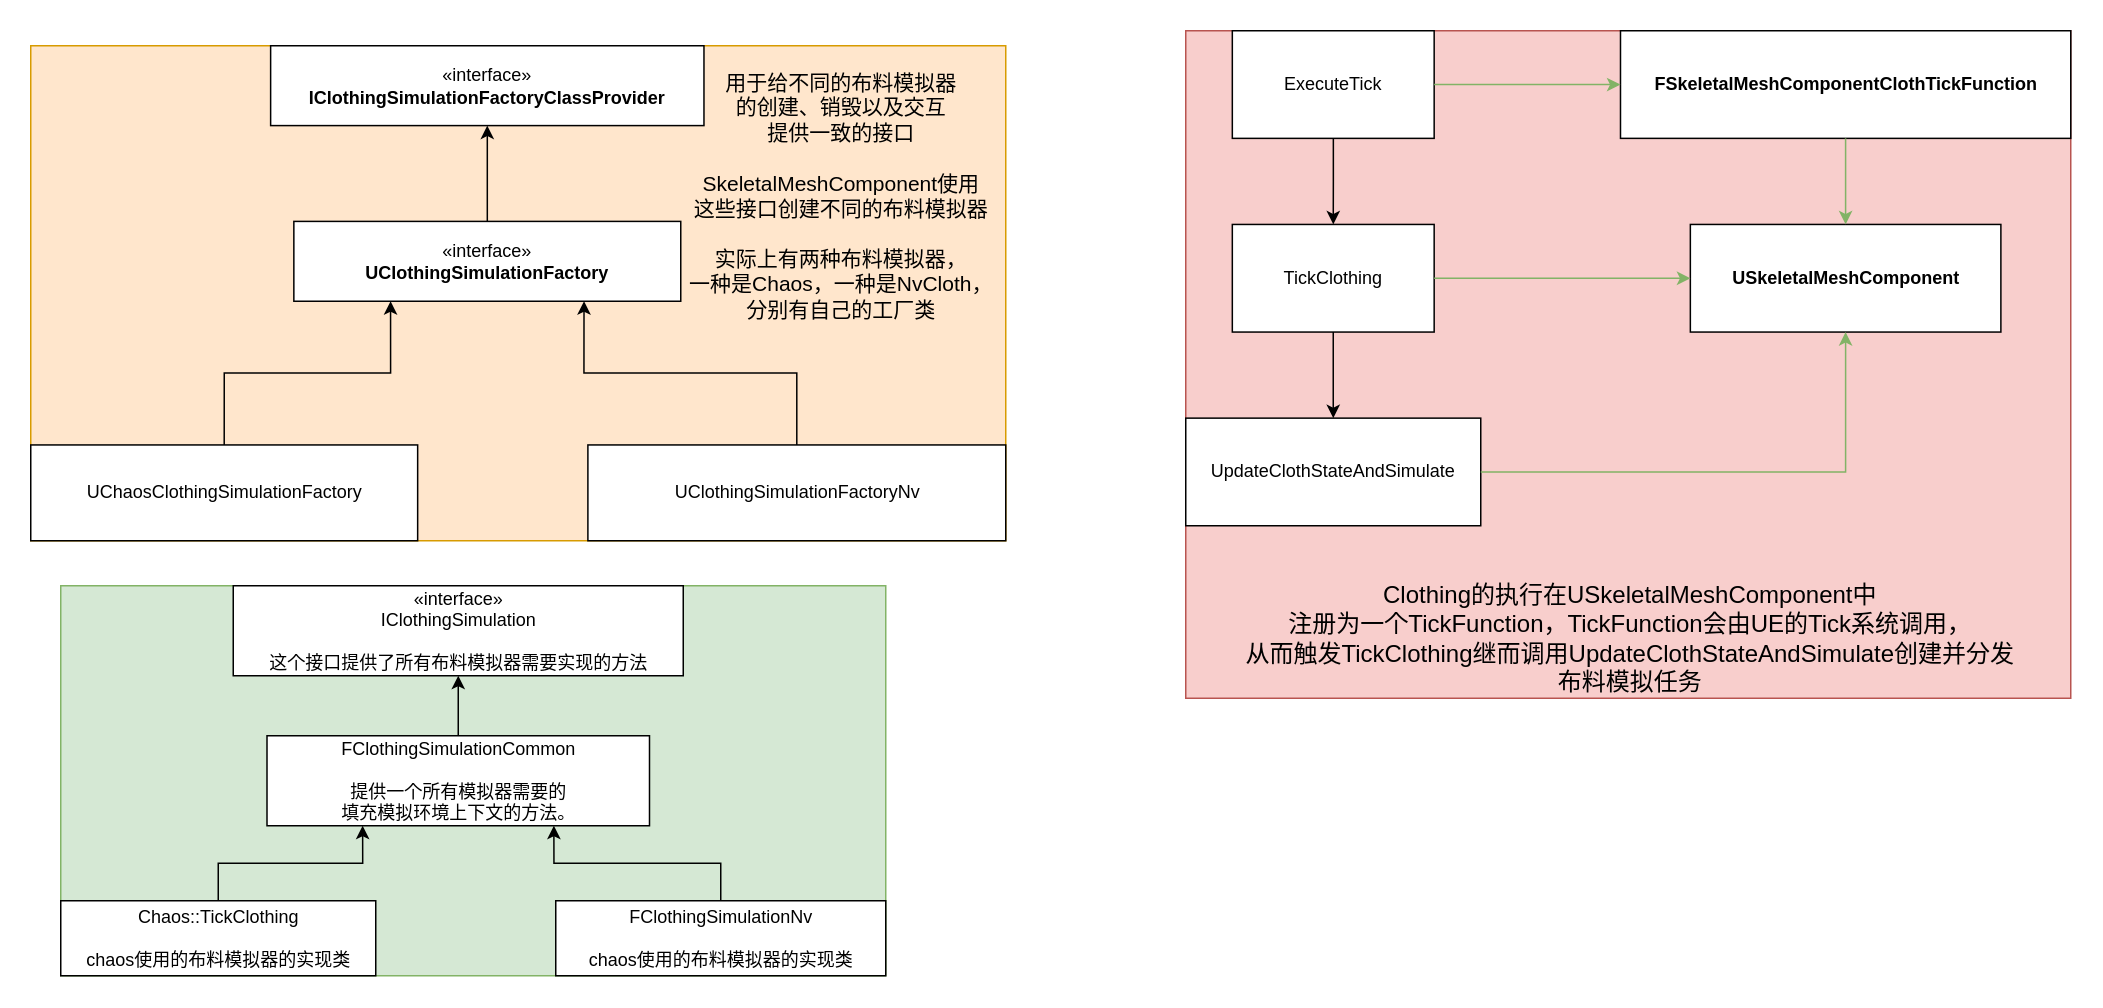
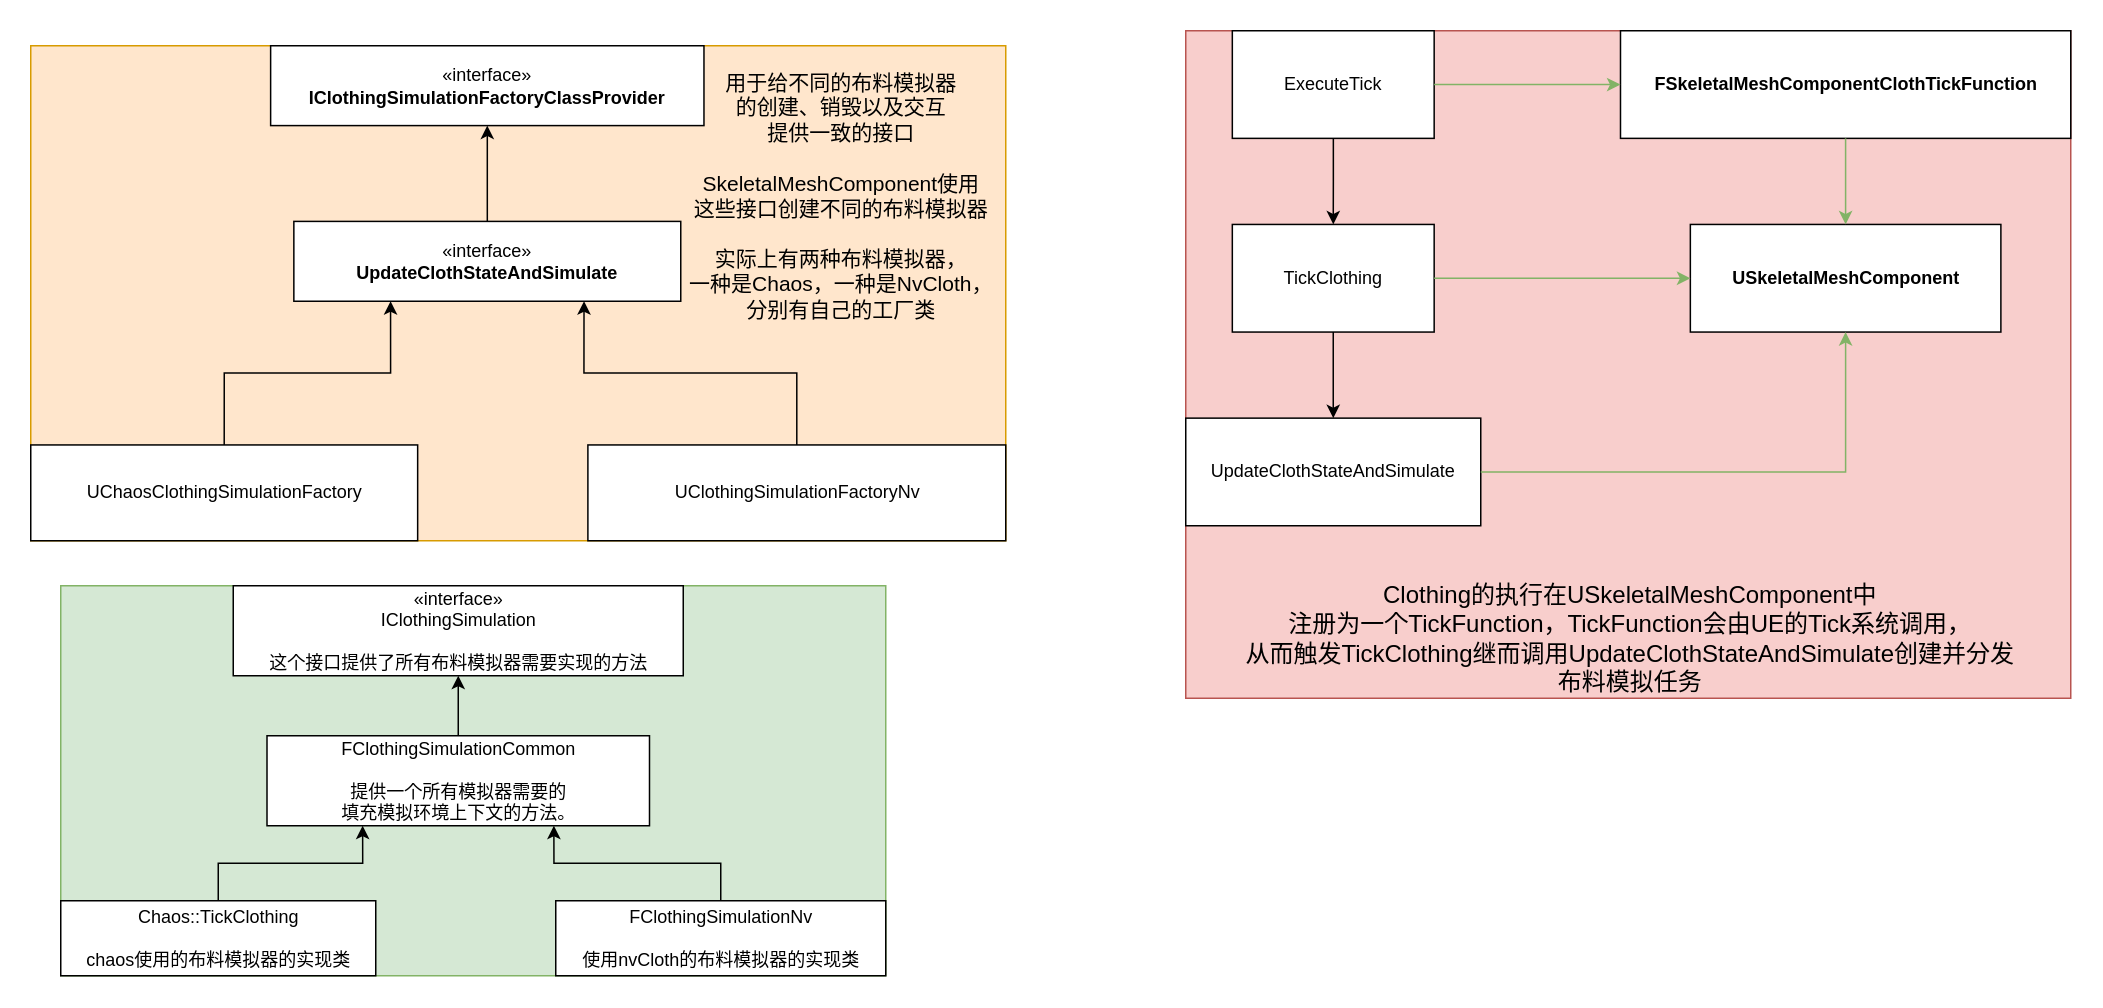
- <mxCell id="3" value="«interface»&lt;br&gt;&lt;b&gt;UClothingSimulationFactory&lt;/b&gt;" style="html=1;" parent="2" vertex="1"><mxGeometry x="175.397" y="117.097" width="257.937" height="53.226" as="geometry" /></mxCell>
+ <mxCell id="3" value="«interface»&lt;br&gt;&lt;b&gt;UpdateClothStateAndSimulate&lt;/b&gt;" style="html=1;" parent="2" vertex="1"><mxGeometry x="175.397" y="117.097" width="257.937" height="53.226" as="geometry" /></mxCell>
- <mxCell id="18" value="FClothingSimulationNv&lt;br&gt;&lt;br&gt;chaos使用的布料模拟器的实现类" style="html=1;" parent="11" vertex="1"><mxGeometry x="330" y="210" width="220" height="50" as="geometry" /></mxCell>
+ <mxCell id="18" value="FClothingSimulationNv&lt;br&gt;&lt;br&gt;使用nvCloth的布料模拟器的实现类" style="html=1;" parent="11" vertex="1"><mxGeometry x="330" y="210" width="220" height="50" as="geometry" /></mxCell>
